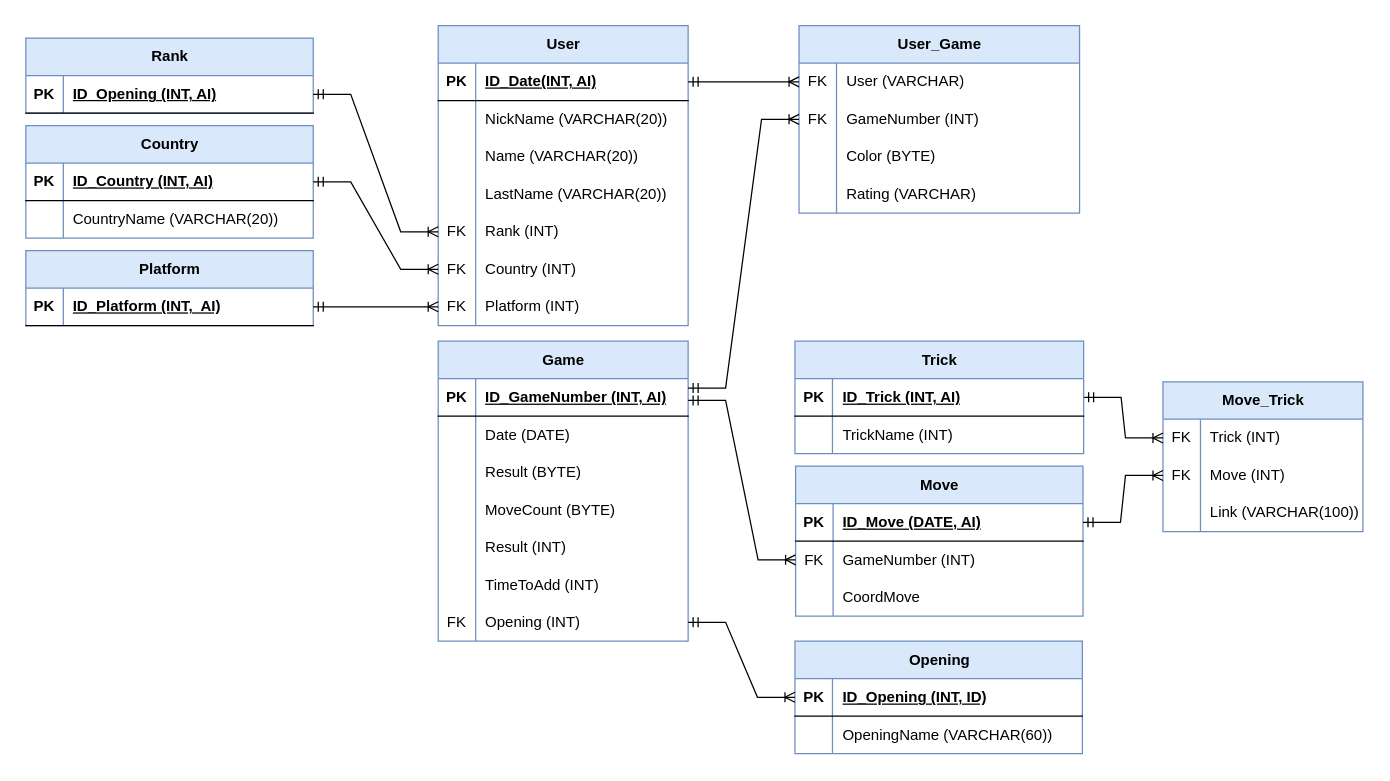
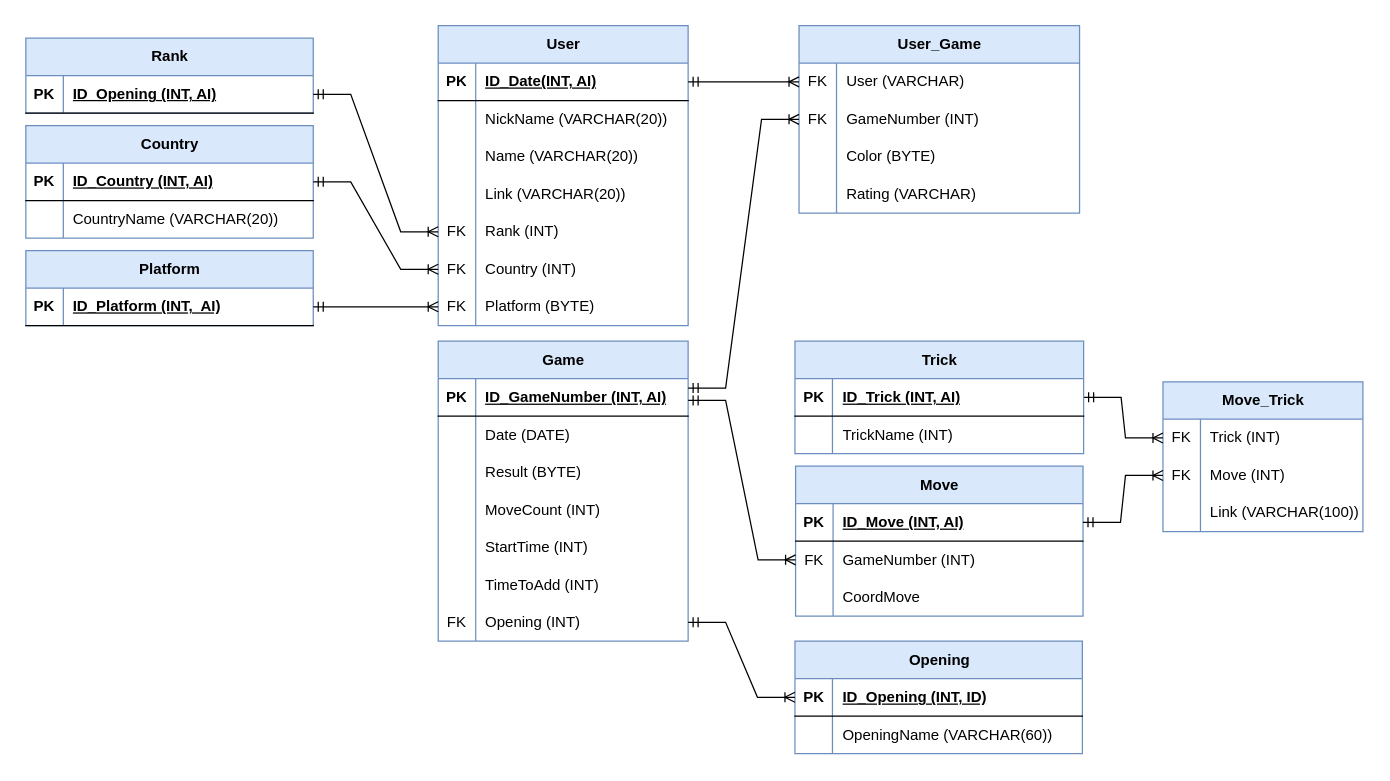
- <mxCell id="36" value="LastName (VARCHAR(20))" style="shape=partialRectangle;connectable=0;fillColor=none;top=0;left=0;bottom=0;right=0;align=left;spacingLeft=6;overflow=hidden;whiteSpace=wrap;html=1;labelBackgroundColor=none;" parent="34" vertex="1"><mxGeometry x="30" width="170" height="30" as="geometry"><mxRectangle width="170" height="30" as="alternateBounds" /></mxGeometry></mxCell>
+ <mxCell id="36" value="Link (VARCHAR(20))" style="shape=partialRectangle;connectable=0;fillColor=none;top=0;left=0;bottom=0;right=0;align=left;spacingLeft=6;overflow=hidden;whiteSpace=wrap;html=1;labelBackgroundColor=none;" parent="34" vertex="1"><mxGeometry x="30" width="170" height="30" as="geometry"><mxRectangle width="170" height="30" as="alternateBounds" /></mxGeometry></mxCell>
- <mxCell id="45" value="Platform (INT)" style="shape=partialRectangle;connectable=0;fillColor=none;top=0;left=0;bottom=0;right=0;align=left;spacingLeft=6;overflow=hidden;whiteSpace=wrap;html=1;labelBackgroundColor=none;" parent="43" vertex="1"><mxGeometry x="30" width="170" height="30" as="geometry"><mxRectangle width="170" height="30" as="alternateBounds" /></mxGeometry></mxCell>
+ <mxCell id="45" value="Platform (BYTE)" style="shape=partialRectangle;connectable=0;fillColor=none;top=0;left=0;bottom=0;right=0;align=left;spacingLeft=6;overflow=hidden;whiteSpace=wrap;html=1;labelBackgroundColor=none;" parent="43" vertex="1"><mxGeometry x="30" width="170" height="30" as="geometry"><mxRectangle width="170" height="30" as="alternateBounds" /></mxGeometry></mxCell>
- <mxCell id="14" value="MoveCount (BYTE)" style="shape=partialRectangle;connectable=0;fillColor=none;top=0;left=0;bottom=0;right=0;align=left;spacingLeft=6;overflow=hidden;whiteSpace=wrap;html=1;labelBackgroundColor=none;" parent="12" vertex="1"><mxGeometry x="30" width="170" height="30" as="geometry"><mxRectangle width="170" height="30" as="alternateBounds" /></mxGeometry></mxCell>
+ <mxCell id="14" value="MoveCount (INT)" style="shape=partialRectangle;connectable=0;fillColor=none;top=0;left=0;bottom=0;right=0;align=left;spacingLeft=6;overflow=hidden;whiteSpace=wrap;html=1;labelBackgroundColor=none;" parent="12" vertex="1"><mxGeometry x="30" width="170" height="30" as="geometry"><mxRectangle width="170" height="30" as="alternateBounds" /></mxGeometry></mxCell>
- <mxCell id="64" value="ID_Move (DATE, AI)" style="shape=partialRectangle;connectable=0;fillColor=none;top=0;left=0;bottom=0;right=0;align=left;spacingLeft=6;fontStyle=5;overflow=hidden;whiteSpace=wrap;html=1;labelBackgroundColor=none;" parent="62" vertex="1"><mxGeometry x="30" width="200" height="30" as="geometry"><mxRectangle width="200" height="30" as="alternateBounds" /></mxGeometry></mxCell>
+ <mxCell id="64" value="ID_Move (INT, AI)" style="shape=partialRectangle;connectable=0;fillColor=none;top=0;left=0;bottom=0;right=0;align=left;spacingLeft=6;fontStyle=5;overflow=hidden;whiteSpace=wrap;html=1;labelBackgroundColor=none;" parent="62" vertex="1"><mxGeometry x="30" width="200" height="30" as="geometry"><mxRectangle width="200" height="30" as="alternateBounds" /></mxGeometry></mxCell>
- <mxCell id="17" value="Result (INT)" style="shape=partialRectangle;connectable=0;fillColor=none;top=0;left=0;bottom=0;right=0;align=left;spacingLeft=6;overflow=hidden;whiteSpace=wrap;html=1;labelBackgroundColor=none;" parent="15" vertex="1"><mxGeometry x="30" width="170" height="30" as="geometry"><mxRectangle width="170" height="30" as="alternateBounds" /></mxGeometry></mxCell>
+ <mxCell id="17" value="StartTime (INT)" style="shape=partialRectangle;connectable=0;fillColor=none;top=0;left=0;bottom=0;right=0;align=left;spacingLeft=6;overflow=hidden;whiteSpace=wrap;html=1;labelBackgroundColor=none;" parent="15" vertex="1"><mxGeometry x="30" width="170" height="30" as="geometry"><mxRectangle width="170" height="30" as="alternateBounds" /></mxGeometry></mxCell>
